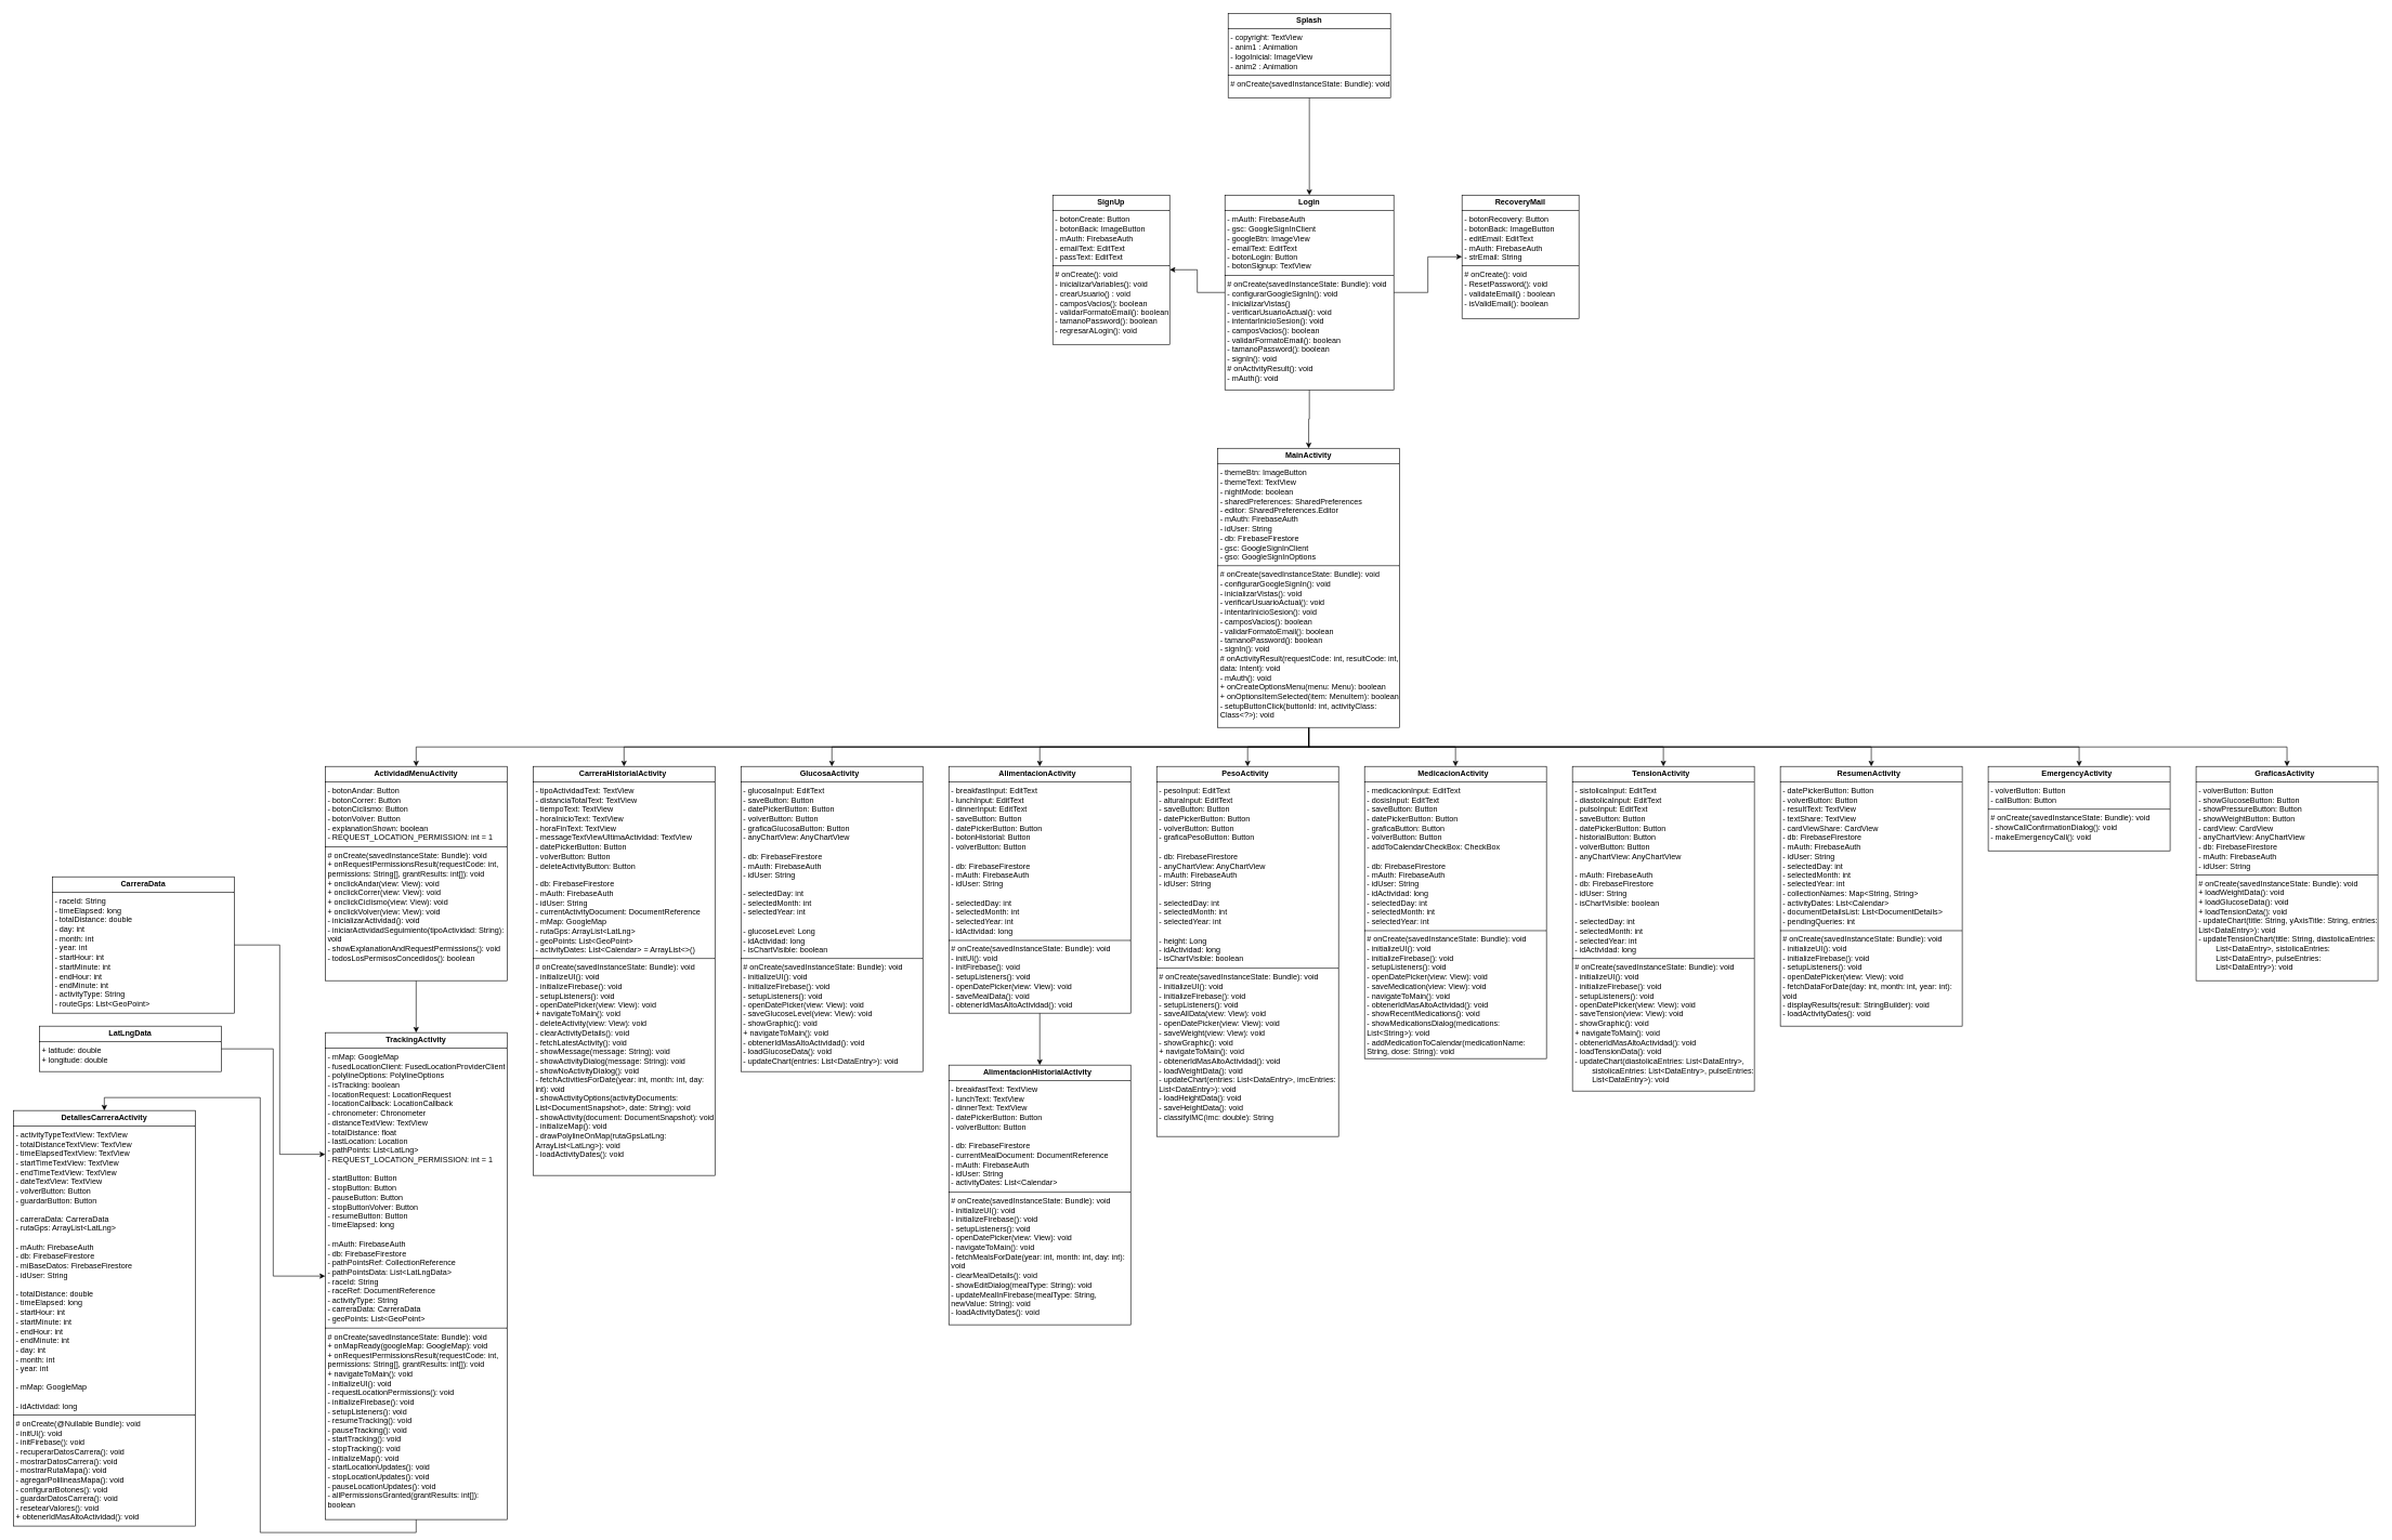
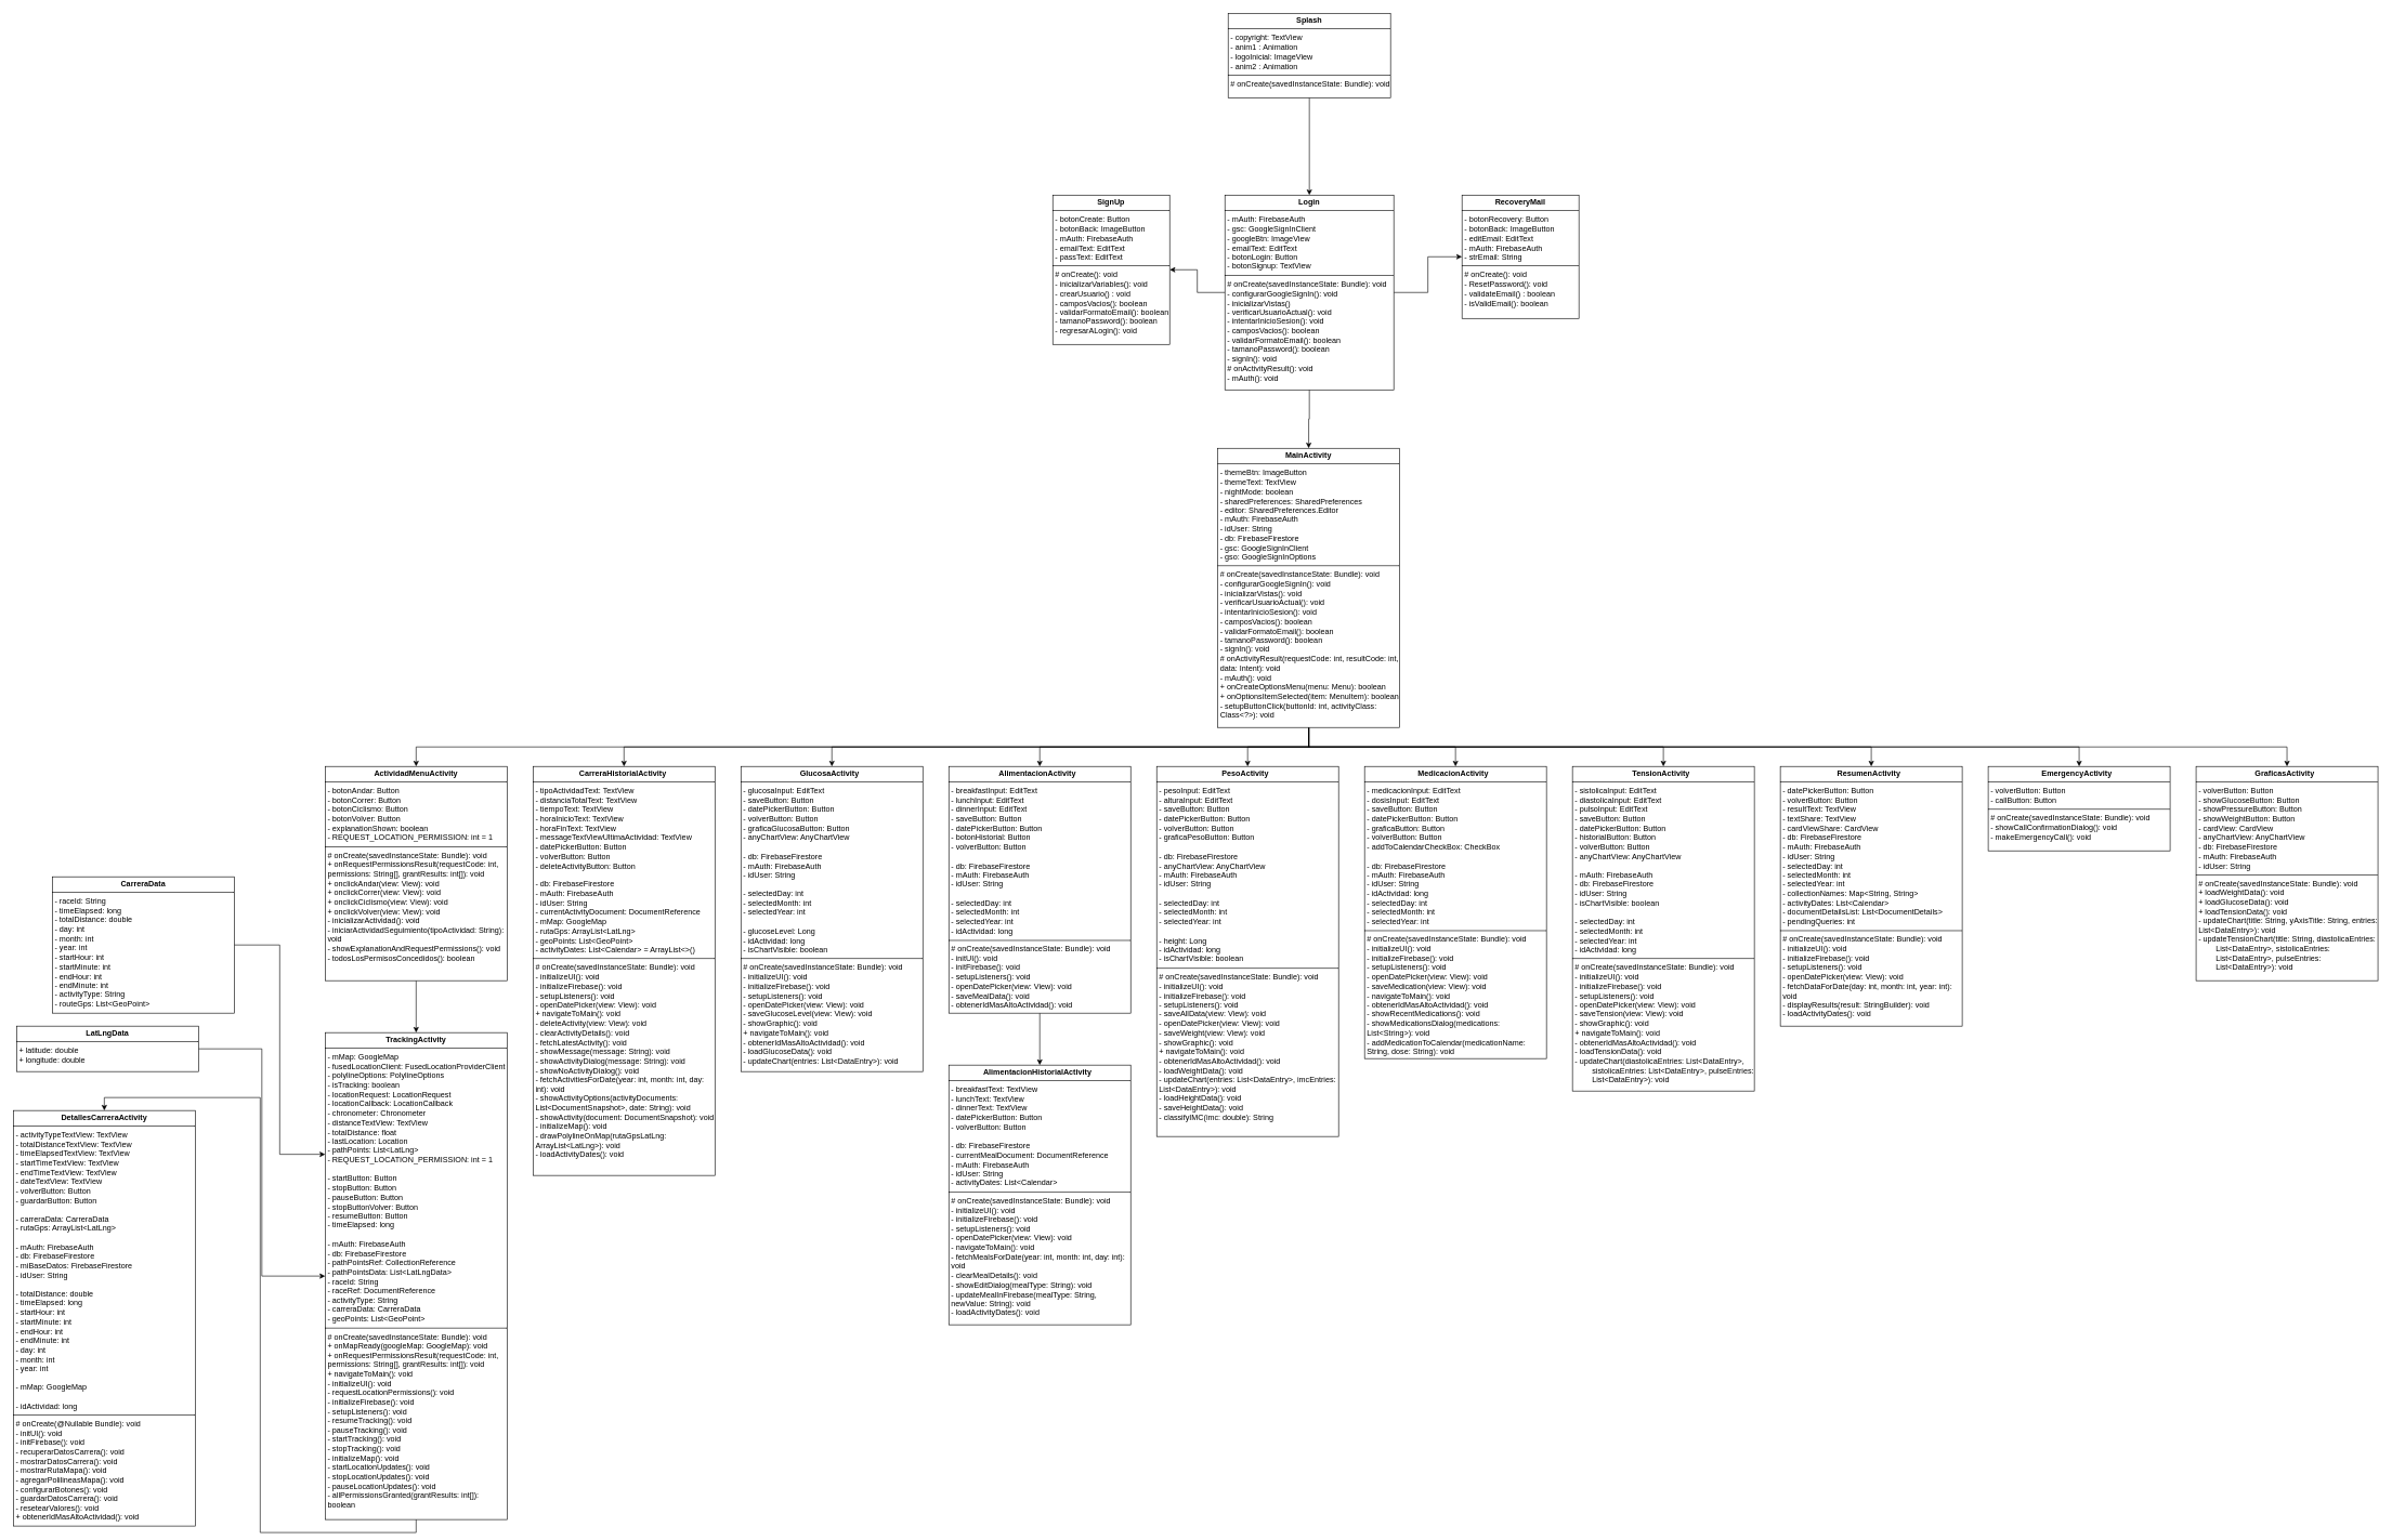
- <mxCell id="26" value="&lt;p style=&quot;margin:0px;margin-top:4px;text-align:center;&quot;&gt;&lt;b&gt;LatLngData&lt;/b&gt;&lt;br&gt;&lt;/p&gt;&lt;hr size=&quot;1&quot; style=&quot;border-style:solid;&quot;&gt;&lt;p style=&quot;margin:0px;margin-left:4px;&quot;&gt;+ latitude: double&amp;nbsp; &amp;nbsp; &amp;nbsp; &amp;nbsp; &amp;nbsp; &amp;nbsp; &amp;nbsp; &amp;nbsp; &amp;nbsp; &amp;nbsp;&amp;nbsp;&lt;/p&gt;&lt;p style=&quot;margin:0px;margin-left:4px;&quot;&gt;+ longitude: double&amp;nbsp;&lt;/p&gt;&lt;p style=&quot;margin:0px;margin-left:4px;&quot;&gt;&lt;br&gt;&lt;/p&gt;" style="verticalAlign=top;align=left;overflow=fill;html=1;whiteSpace=wrap;" vertex="1" parent="1"><mxGeometry x="60" y="1580" width="280" height="70" as="geometry" /></mxCell>
+ <mxCell id="26" value="&lt;p style=&quot;margin:0px;margin-top:4px;text-align:center;&quot;&gt;&lt;b&gt;LatLngData&lt;/b&gt;&lt;br&gt;&lt;/p&gt;&lt;hr size=&quot;1&quot; style=&quot;border-style:solid;&quot;&gt;&lt;p style=&quot;margin:0px;margin-left:4px;&quot;&gt;+ latitude: double&amp;nbsp; &amp;nbsp; &amp;nbsp; &amp;nbsp; &amp;nbsp; &amp;nbsp; &amp;nbsp; &amp;nbsp; &amp;nbsp; &amp;nbsp;&amp;nbsp;&lt;/p&gt;&lt;p style=&quot;margin:0px;margin-left:4px;&quot;&gt;+ longitude: double&amp;nbsp;&lt;/p&gt;&lt;p style=&quot;margin:0px;margin-left:4px;&quot;&gt;&lt;br&gt;&lt;/p&gt;" style="verticalAlign=top;align=left;overflow=fill;html=1;whiteSpace=wrap;" vertex="1" parent="1"><mxGeometry x="25" y="1580" width="280" height="70" as="geometry" /></mxCell>
